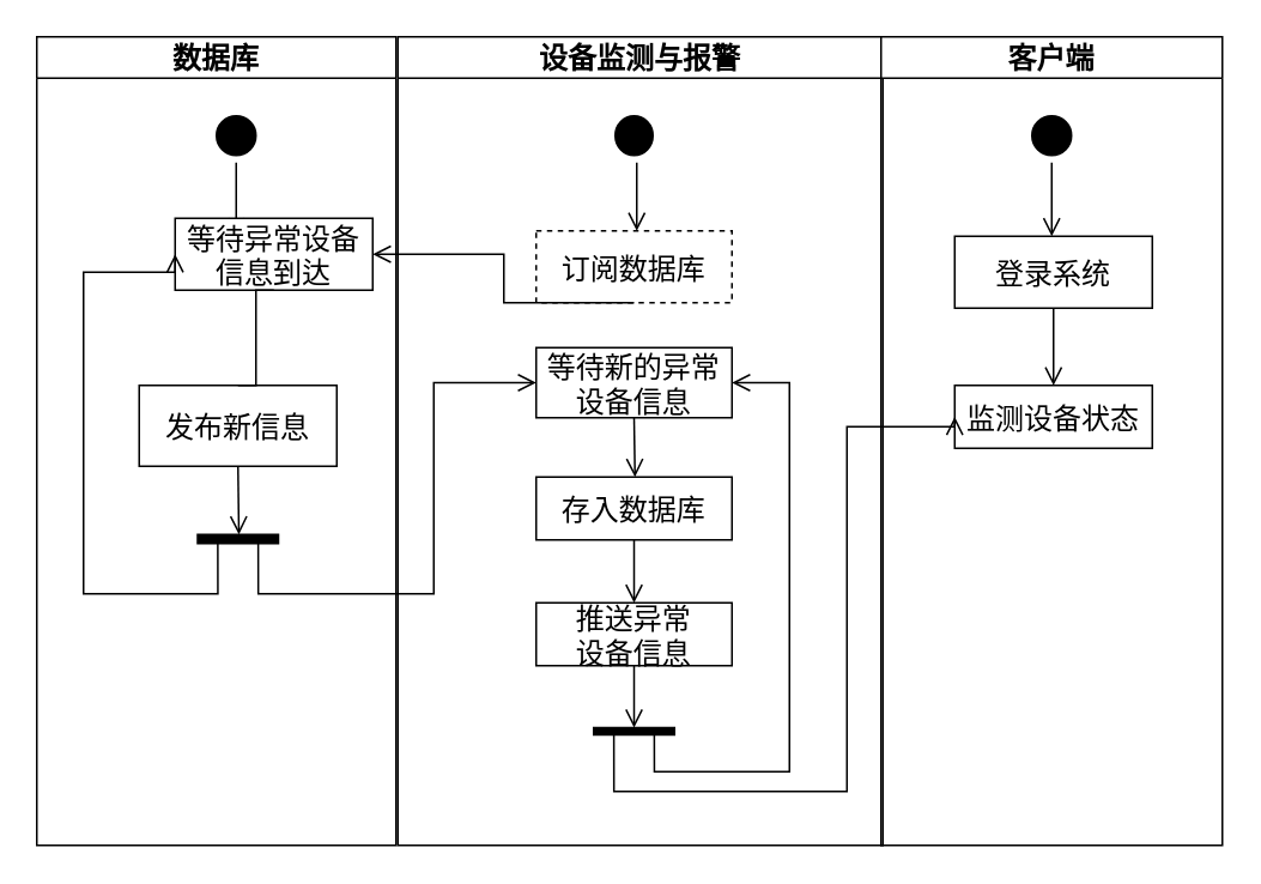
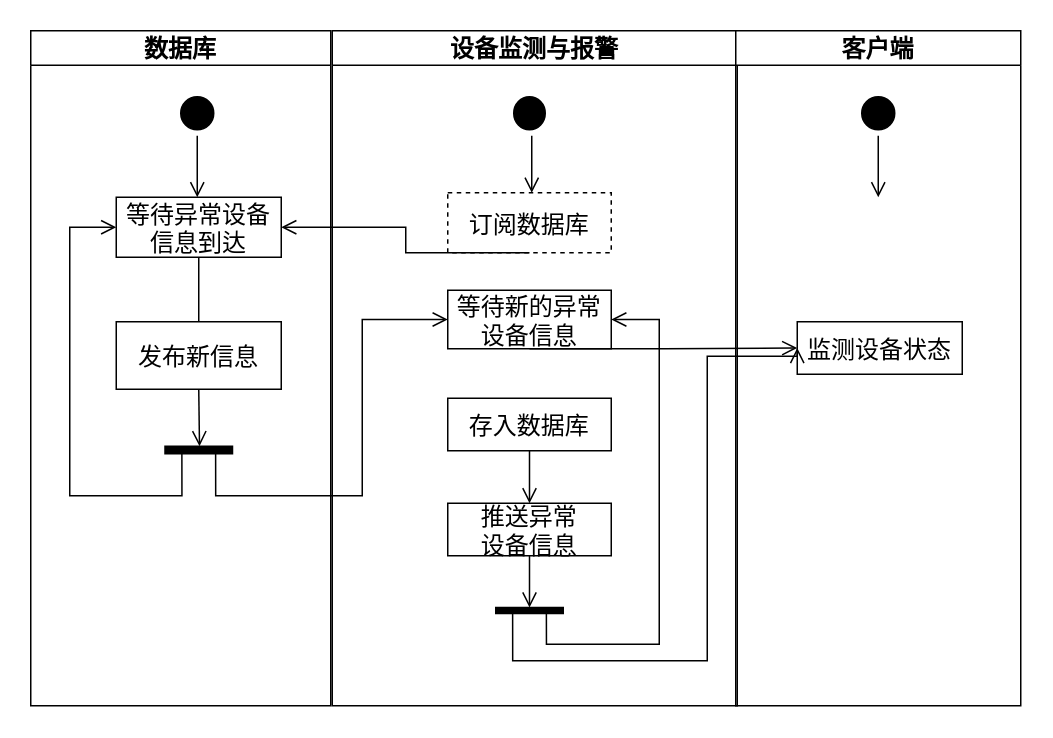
- <mxCell id="5" value="等待异常设备&#10;信息到达" style="strokeColor=#000000;fontSize=16;" parent="2" vertex="1"><mxGeometry x="77" y="101" width="110" height="40" as="geometry" /></mxCell>
+ <mxCell id="5" value="等待异常设备&#10;信息到达" style="strokeColor=#000000;fontSize=16;" parent="2" vertex="1"><mxGeometry x="57" y="111" width="110" height="40" as="geometry" /></mxCell>
- <mxCell id="28" value="登录系统" style="strokeColor=#000000;fontSize=16;" vertex="1" parent="25"><mxGeometry x="41" y="111" width="110" height="40" as="geometry" /></mxCell>
- <mxCell id="30" value="" style="edgeStyle=elbowEdgeStyle;elbow=horizontal;align=left;verticalAlign=top;endArrow=open;endSize=8;strokeColor=#000000;endFill=1;rounded=0;exitX=0.5;exitY=1;exitDx=0;exitDy=0;entryX=0.5;entryY=0;entryDx=0;entryDy=0;fontSize=16;" edge="1" parent="25" source="28" target="29"><mxGeometry x="-1" relative="1" as="geometry"><mxPoint x="-83.5" y="342" as="targetPoint" /><mxPoint x="96" y="230" as="sourcePoint" /></mxGeometry></mxCell>
- <mxCell id="15" style="edgeStyle=elbowEdgeStyle;rounded=0;orthogonalLoop=1;jettySize=auto;html=1;exitX=0.5;exitY=1;exitDx=0;exitDy=0;strokeColor=#000000;fontSize=16;endArrow=open;endFill=0;endSize=8;entryX=0.5;entryY=0;entryDx=0;entryDy=0;" parent="11" source="16" target="19" edge="1"><mxGeometry relative="1" as="geometry"><mxPoint x="133.5" y="310" as="targetPoint" /></mxGeometry></mxCell>
+ <mxCell id="15" style="edgeStyle=elbowEdgeStyle;rounded=0;orthogonalLoop=1;jettySize=auto;html=1;exitX=0.5;exitY=1;exitDx=0;exitDy=0;strokeColor=#000000;fontSize=16;endArrow=open;endFill=0;endSize=8;" parent="11" source="16" target="29" edge="1"><mxGeometry relative="1" as="geometry"><mxPoint x="133.5" y="310" as="targetPoint" /></mxGeometry></mxCell>
